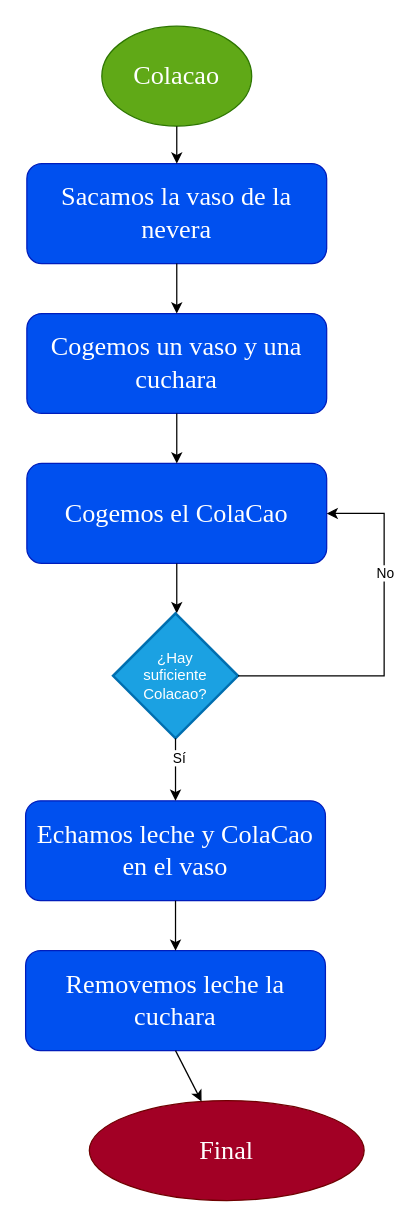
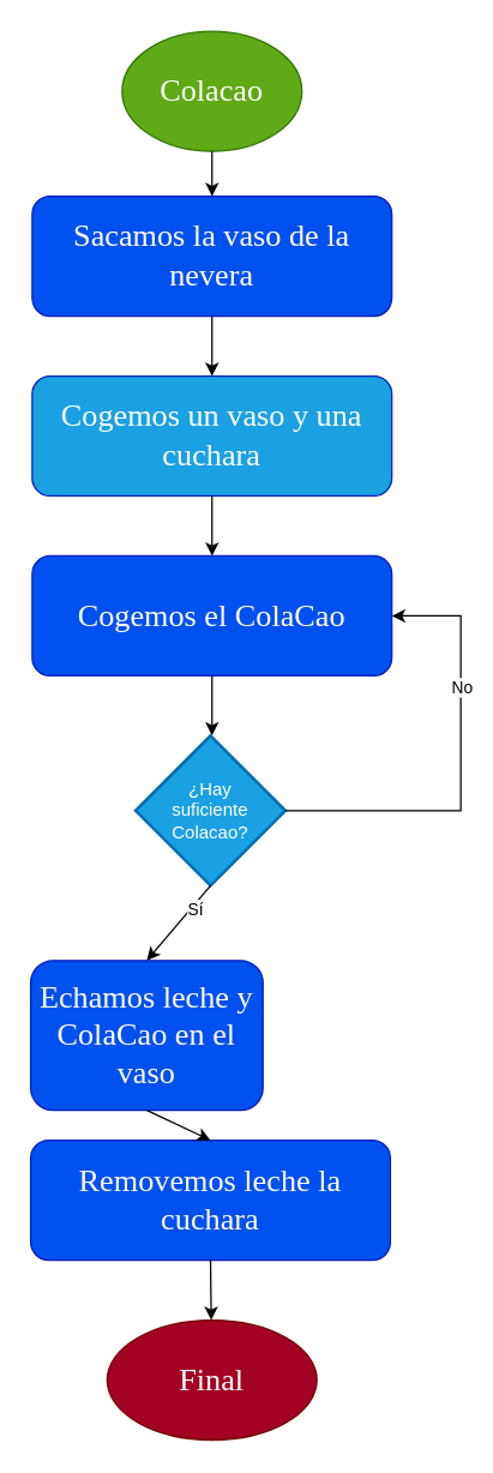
- <mxCell id="4" value="Cogemos un vaso y una cuchara" style="rounded=1;whiteSpace=wrap;html=1;fontFamily=Georgia;fontSize=21;fillColor=#0050ef;fontColor=#ffffff;strokeColor=#001DBC;" parent="1" vertex="1"><mxGeometry x="21" y="250" width="240" height="80" as="geometry" /></mxCell>
+ <mxCell id="4" value="Cogemos un vaso y una cuchara" style="rounded=1;whiteSpace=wrap;html=1;fontFamily=Georgia;fontSize=21;fillColor=#1ba1e2;fontColor=#ffffff;strokeColor=#001DBC;" parent="1" vertex="1"><mxGeometry x="21" y="250" width="240" height="80" as="geometry" /></mxCell>
- <mxCell id="5" value="Echamos leche y ColaCao en el vaso" style="rounded=1;whiteSpace=wrap;html=1;fontFamily=Georgia;fontSize=21;fillColor=#0050ef;fontColor=#ffffff;strokeColor=#001DBC;" parent="1" vertex="1"><mxGeometry x="20" y="640" width="240" height="80" as="geometry" /></mxCell>
+ <mxCell id="5" value="Echamos leche y ColaCao en el vaso" style="rounded=1;whiteSpace=wrap;html=1;fontFamily=Georgia;fontSize=21;fillColor=#0050ef;fontColor=#ffffff;strokeColor=#001DBC;" parent="1" vertex="1"><mxGeometry x="20" y="640" width="155" height="100" as="geometry" /></mxCell>
- <mxCell id="8" value="&lt;div&gt;Final&lt;/div&gt;" style="ellipse;whiteSpace=wrap;html=1;fontFamily=Georgia;fontSize=21;fillColor=#a20025;fontColor=#ffffff;strokeColor=#6F0000;" parent="1" vertex="1"><mxGeometry x="71" y="880" width="220" height="80" as="geometry" /></mxCell>
+ <mxCell id="8" value="&lt;div&gt;Final&lt;/div&gt;" style="ellipse;whiteSpace=wrap;html=1;fontFamily=Georgia;fontSize=21;fillColor=#a20025;fontColor=#ffffff;strokeColor=#6F0000;" parent="1" vertex="1"><mxGeometry x="71" y="880" width="140" height="80" as="geometry" /></mxCell>
